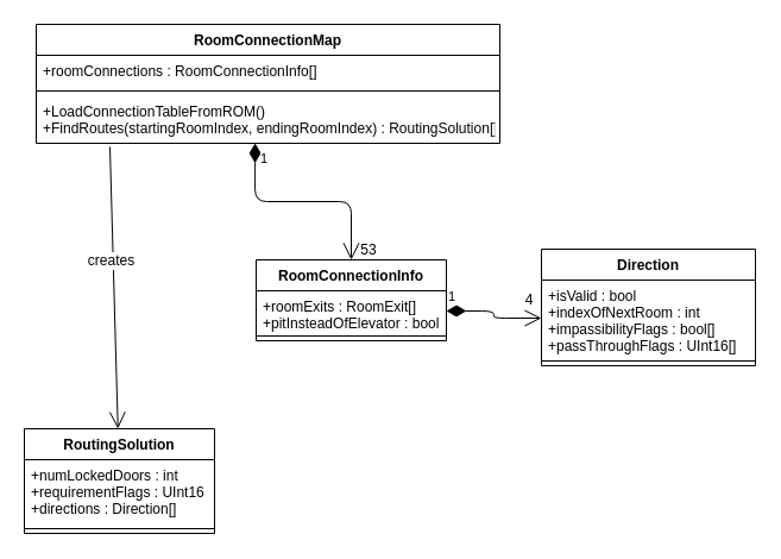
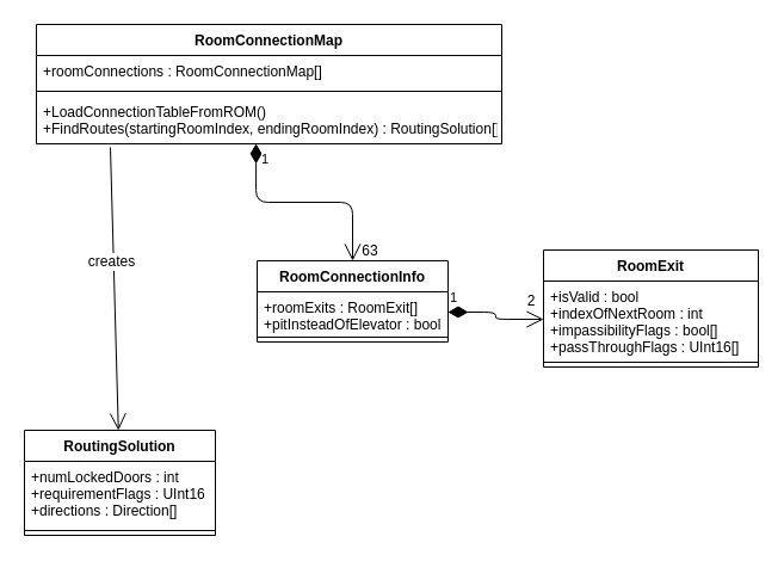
- <mxCell id="3" value="+roomConnections : RoomConnectionInfo[]" style="text;strokeColor=none;fillColor=none;align=left;verticalAlign=top;spacingLeft=4;spacingRight=4;overflow=hidden;rotatable=0;points=[[0,0.5],[1,0.5]];portConstraint=eastwest;" vertex="1" parent="2"><mxGeometry y="26" width="390" height="26" as="geometry" /></mxCell>
+ <mxCell id="3" value="+roomConnections : RoomConnectionMap[]" style="text;strokeColor=none;fillColor=none;align=left;verticalAlign=top;spacingLeft=4;spacingRight=4;overflow=hidden;rotatable=0;points=[[0,0.5],[1,0.5]];portConstraint=eastwest;" vertex="1" parent="2"><mxGeometry y="26" width="390" height="26" as="geometry" /></mxCell>
- <mxCell id="18" value="53" style="text;html=1;strokeColor=none;fillColor=none;align=center;verticalAlign=middle;whiteSpace=wrap;rounded=0;" vertex="1" parent="1"><mxGeometry x="300" y="200" width="20" height="20" as="geometry" /></mxCell>
+ <mxCell id="18" value="63" style="text;html=1;strokeColor=none;fillColor=none;align=center;verticalAlign=middle;whiteSpace=wrap;rounded=0;" vertex="1" parent="1"><mxGeometry x="300" y="200" width="20" height="20" as="geometry" /></mxCell>
- <mxCell id="9" value="Direction" style="swimlane;fontStyle=1;align=center;verticalAlign=top;childLayout=stackLayout;horizontal=1;startSize=26;horizontalStack=0;resizeParent=1;resizeParentMax=0;resizeLast=0;collapsible=1;marginBottom=0;" vertex="1" parent="1"><mxGeometry x="455" y="209" width="180" height="98" as="geometry" /></mxCell>
+ <mxCell id="9" value="RoomExit" style="swimlane;fontStyle=1;align=center;verticalAlign=top;childLayout=stackLayout;horizontal=1;startSize=26;horizontalStack=0;resizeParent=1;resizeParentMax=0;resizeLast=0;collapsible=1;marginBottom=0;" vertex="1" parent="1"><mxGeometry x="455" y="209" width="180" height="98" as="geometry" /></mxCell>
- <mxCell id="17" value="4" style="text;html=1;strokeColor=none;fillColor=none;align=center;verticalAlign=middle;whiteSpace=wrap;rounded=0;" vertex="1" parent="1"><mxGeometry x="440" y="242" width="10" height="20" as="geometry" /></mxCell>
+ <mxCell id="17" value="2" style="text;html=1;strokeColor=none;fillColor=none;align=center;verticalAlign=middle;whiteSpace=wrap;rounded=0;" vertex="1" parent="1"><mxGeometry x="440" y="242" width="10" height="20" as="geometry" /></mxCell>
